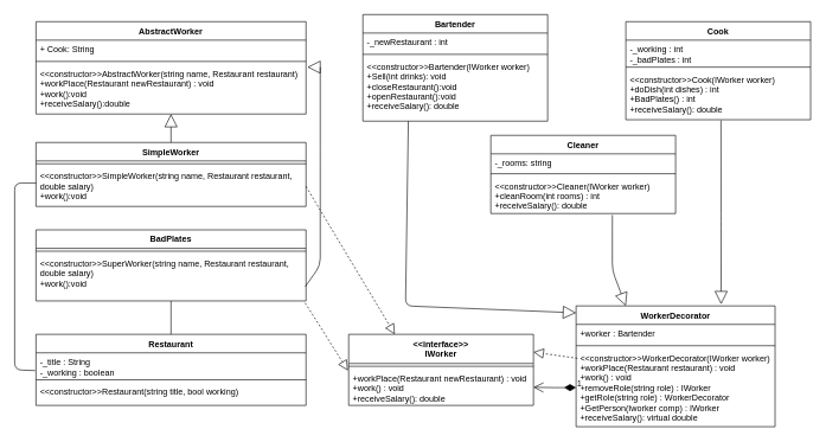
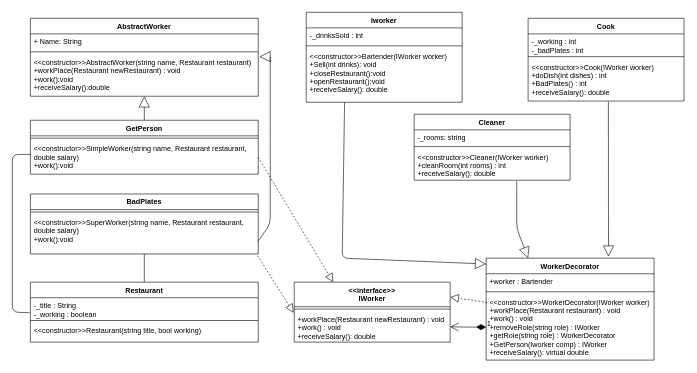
- <mxCell id="17" value="Bartender" style="swimlane;fontStyle=1;align=center;verticalAlign=top;childLayout=stackLayout;horizontal=1;startSize=26;horizontalStack=0;resizeParent=1;resizeParentMax=0;resizeLast=0;collapsible=1;marginBottom=0;" parent="1" vertex="1"><mxGeometry x="510" y="20" width="260" height="150" as="geometry" /></mxCell>
+ <mxCell id="17" value="Iworker" style="swimlane;fontStyle=1;align=center;verticalAlign=top;childLayout=stackLayout;horizontal=1;startSize=26;horizontalStack=0;resizeParent=1;resizeParentMax=0;resizeLast=0;collapsible=1;marginBottom=0;" parent="1" vertex="1"><mxGeometry x="510" y="20" width="260" height="150" as="geometry" /></mxCell>
- <mxCell id="18" value="-_newRestaurant : int" style="text;strokeColor=none;fillColor=none;align=left;verticalAlign=top;spacingLeft=4;spacingRight=4;overflow=hidden;rotatable=0;points=[[0,0.5],[1,0.5]];portConstraint=eastwest;" parent="17" vertex="1"><mxGeometry y="26" width="260" height="26" as="geometry" /></mxCell>
+ <mxCell id="18" value="-_drinksSold : int" style="text;strokeColor=none;fillColor=none;align=left;verticalAlign=top;spacingLeft=4;spacingRight=4;overflow=hidden;rotatable=0;points=[[0,0.5],[1,0.5]];portConstraint=eastwest;" parent="17" vertex="1"><mxGeometry y="26" width="260" height="26" as="geometry" /></mxCell>
- <mxCell id="3" value="+ Cook: String" style="text;strokeColor=none;fillColor=none;align=left;verticalAlign=top;spacingLeft=4;spacingRight=4;overflow=hidden;rotatable=0;points=[[0,0.5],[1,0.5]];portConstraint=eastwest;" parent="2" vertex="1"><mxGeometry y="26" width="380" height="26" as="geometry" /></mxCell>
+ <mxCell id="3" value="+ Name: String" style="text;strokeColor=none;fillColor=none;align=left;verticalAlign=top;spacingLeft=4;spacingRight=4;overflow=hidden;rotatable=0;points=[[0,0.5],[1,0.5]];portConstraint=eastwest;" parent="2" vertex="1"><mxGeometry y="26" width="380" height="26" as="geometry" /></mxCell>
- <mxCell id="6" value="SimpleWorker" style="swimlane;fontStyle=1;align=center;verticalAlign=top;childLayout=stackLayout;horizontal=1;startSize=26;horizontalStack=0;resizeParent=1;resizeParentMax=0;resizeLast=0;collapsible=1;marginBottom=0;" parent="1" vertex="1"><mxGeometry x="50" y="200" width="380" height="90" as="geometry" /></mxCell>
+ <mxCell id="6" value="GetPerson" style="swimlane;fontStyle=1;align=center;verticalAlign=top;childLayout=stackLayout;horizontal=1;startSize=26;horizontalStack=0;resizeParent=1;resizeParentMax=0;resizeLast=0;collapsible=1;marginBottom=0;" parent="1" vertex="1"><mxGeometry x="50" y="200" width="380" height="90" as="geometry" /></mxCell>
